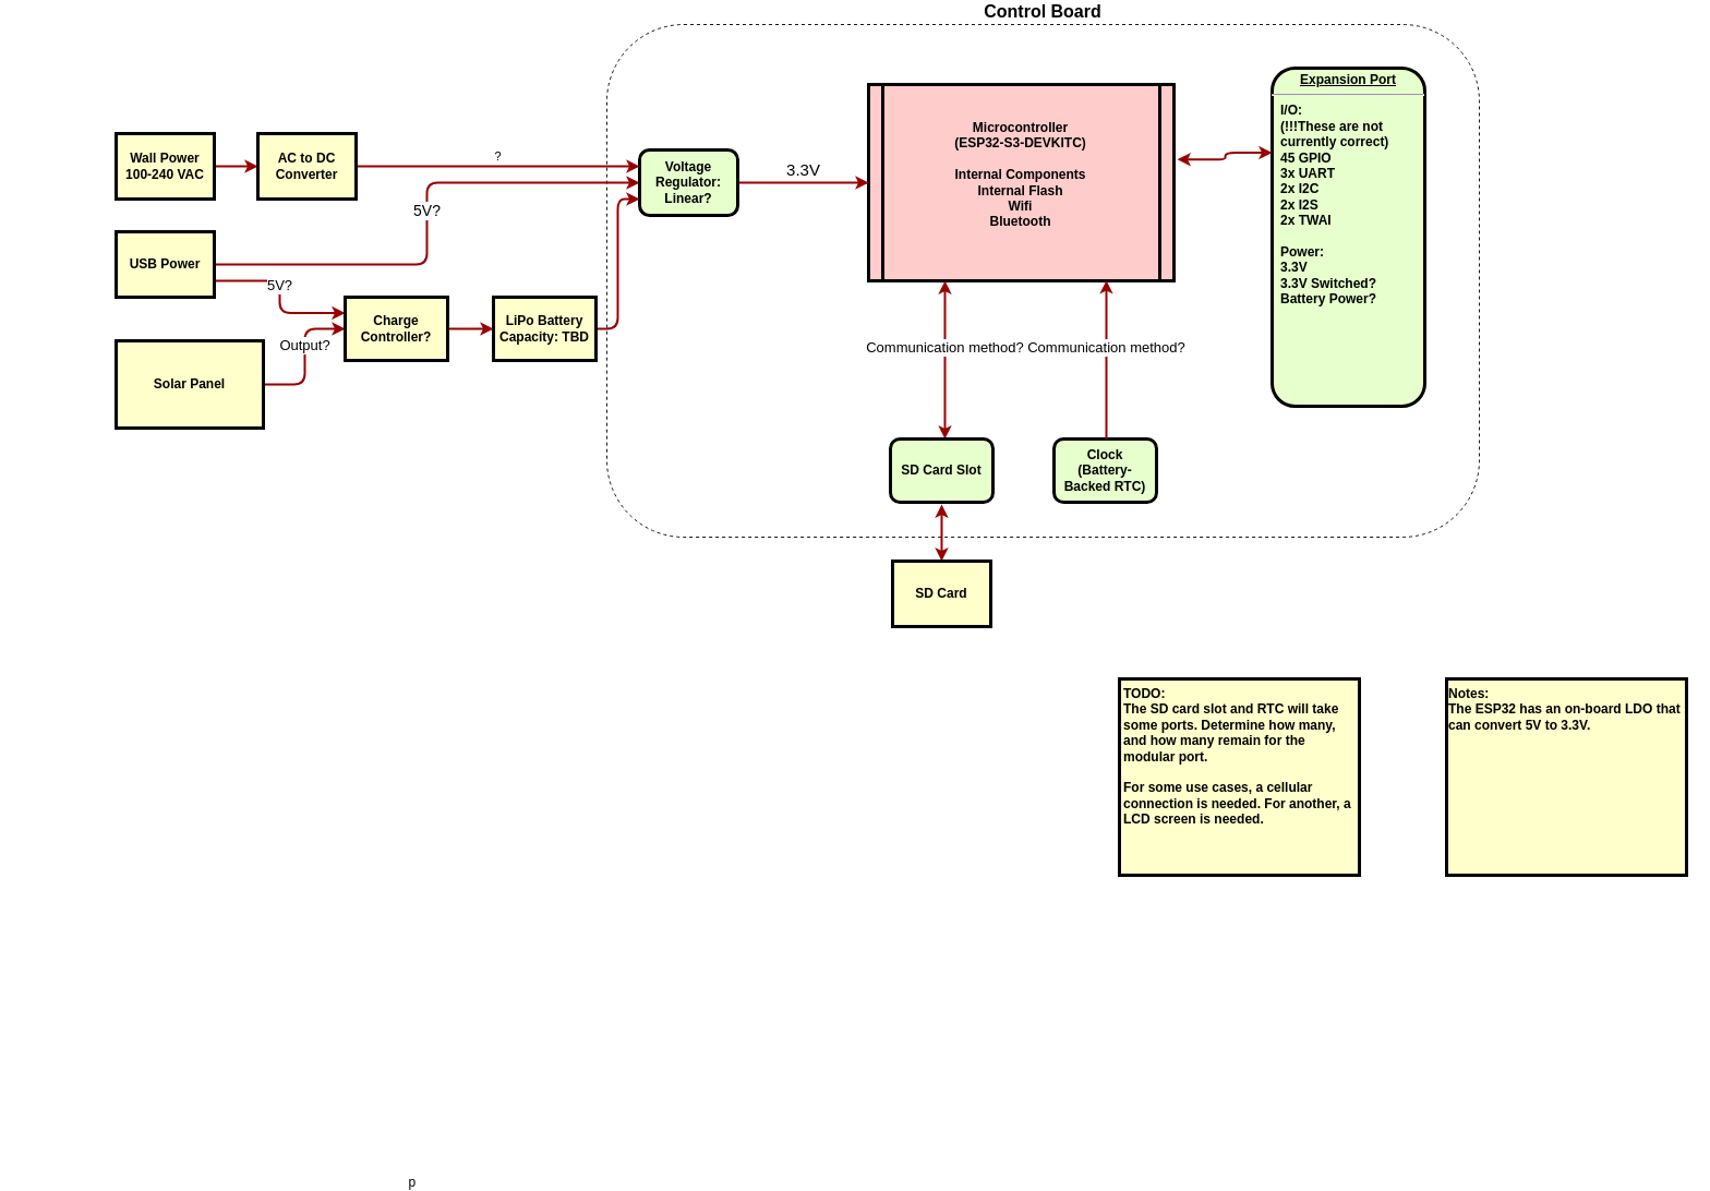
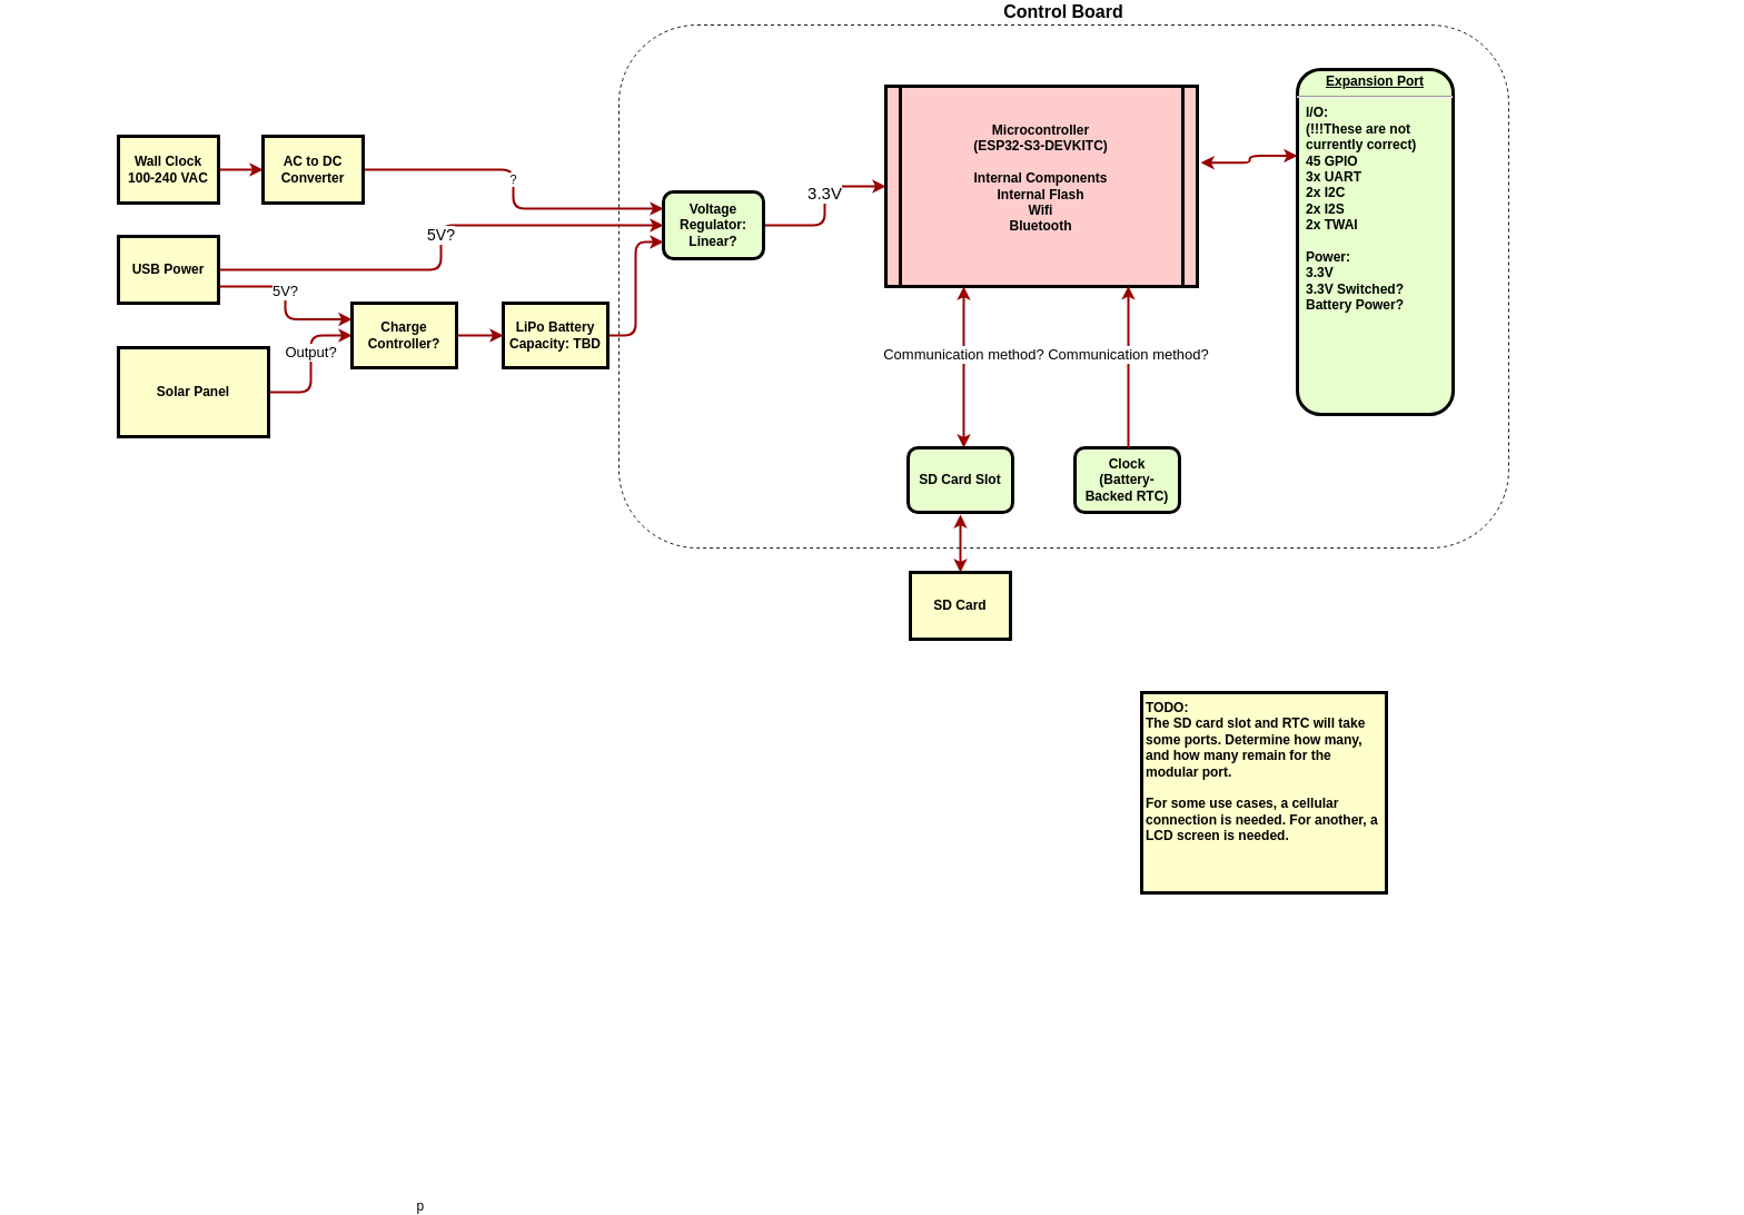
- <mxCell id="7" value="Wall Power&#10;100-240 VAC" style="whiteSpace=wrap;align=center;verticalAlign=middle;fontStyle=1;strokeWidth=3;fillColor=#FFFFCC" parent="1" vertex="1"><mxGeometry x="106" y="120" width="90" height="60" as="geometry" /></mxCell>
+ <mxCell id="7" value="Wall Clock&#10;100-240 VAC" style="whiteSpace=wrap;align=center;verticalAlign=middle;fontStyle=1;strokeWidth=3;fillColor=#FFFFCC" parent="1" vertex="1"><mxGeometry x="106" y="120" width="90" height="60" as="geometry" /></mxCell>
- <mxCell id="19" value="Voltage Regulator:&#10;Linear?" style="whiteSpace=wrap;align=center;verticalAlign=middle;fontStyle=1;strokeWidth=3;fillColor=#E6FFCC;strokeColor=#000000;rounded=1;" vertex="1" parent="1"><mxGeometry x="586" y="135" width="90" height="60" as="geometry" /></mxCell>
+ <mxCell id="19" value="Voltage Regulator:&#10;Linear?" style="whiteSpace=wrap;align=center;verticalAlign=middle;fontStyle=1;strokeWidth=3;fillColor=#E6FFCC;strokeColor=#000000;rounded=1;" vertex="1" parent="1"><mxGeometry x="596" y="170" width="90" height="60" as="geometry" /></mxCell>
- <mxCell id="28" value="Notes:&#10;The ESP32 has an on-board LDO that can convert 5V to 3.3V." style="whiteSpace=wrap;align=left;verticalAlign=top;fontStyle=1;strokeWidth=3;fillColor=#FFFFCC" vertex="1" parent="1"><mxGeometry x="1326" y="620" width="220" height="180" as="geometry" /></mxCell>
